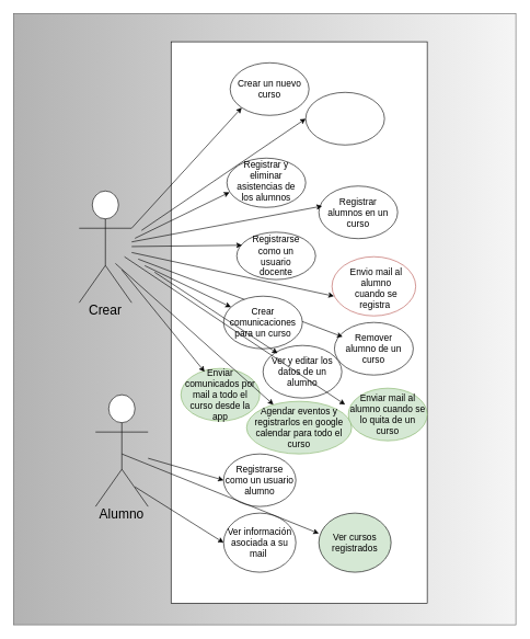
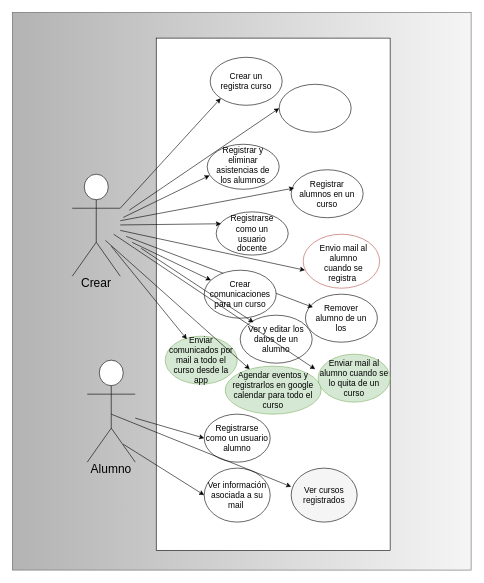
- <mxCell id="12" value="Crear un nuevo curso" style="text;html=1;strokeColor=none;fillColor=none;align=center;verticalAlign=middle;whiteSpace=wrap;rounded=0;fontSize=14;" parent="1" vertex="1"><mxGeometry x="360" y="100" width="100" height="70" as="geometry" /></mxCell>
+ <mxCell id="12" value="Crear un registra curso" style="text;html=1;strokeColor=none;fillColor=none;align=center;verticalAlign=middle;whiteSpace=wrap;rounded=0;fontSize=14;" parent="1" vertex="1"><mxGeometry x="360" y="100" width="100" height="70" as="geometry" /></mxCell>
- <mxCell id="27" value="Remover alumno de un curso" style="text;html=1;strokeColor=none;fillColor=none;align=center;verticalAlign=middle;whiteSpace=wrap;rounded=0;fontSize=14;" parent="1" vertex="1"><mxGeometry x="521.25" y="470" width="95" height="120" as="geometry" /></mxCell>
+ <mxCell id="27" value="Remover alumno de un los" style="text;html=1;strokeColor=none;fillColor=none;align=center;verticalAlign=middle;whiteSpace=wrap;rounded=0;fontSize=14;" parent="1" vertex="1"><mxGeometry x="521.25" y="470" width="95" height="120" as="geometry" /></mxCell>
- <mxCell id="41" value="Ver cursos registrados" style="ellipse;whiteSpace=wrap;html=1;strokeColor=#000000;fontSize=14;align=center;fillColor=#D5E8D4;" vertex="1" parent="1"><mxGeometry x="485" y="780" width="110" height="90" as="geometry" /></mxCell>
+ <mxCell id="41" value="Ver cursos registrados" style="ellipse;whiteSpace=wrap;html=1;strokeColor=#000000;fontSize=14;align=center;fillColor=#f5f5f5;" vertex="1" parent="1"><mxGeometry x="485" y="780" width="110" height="90" as="geometry" /></mxCell>
